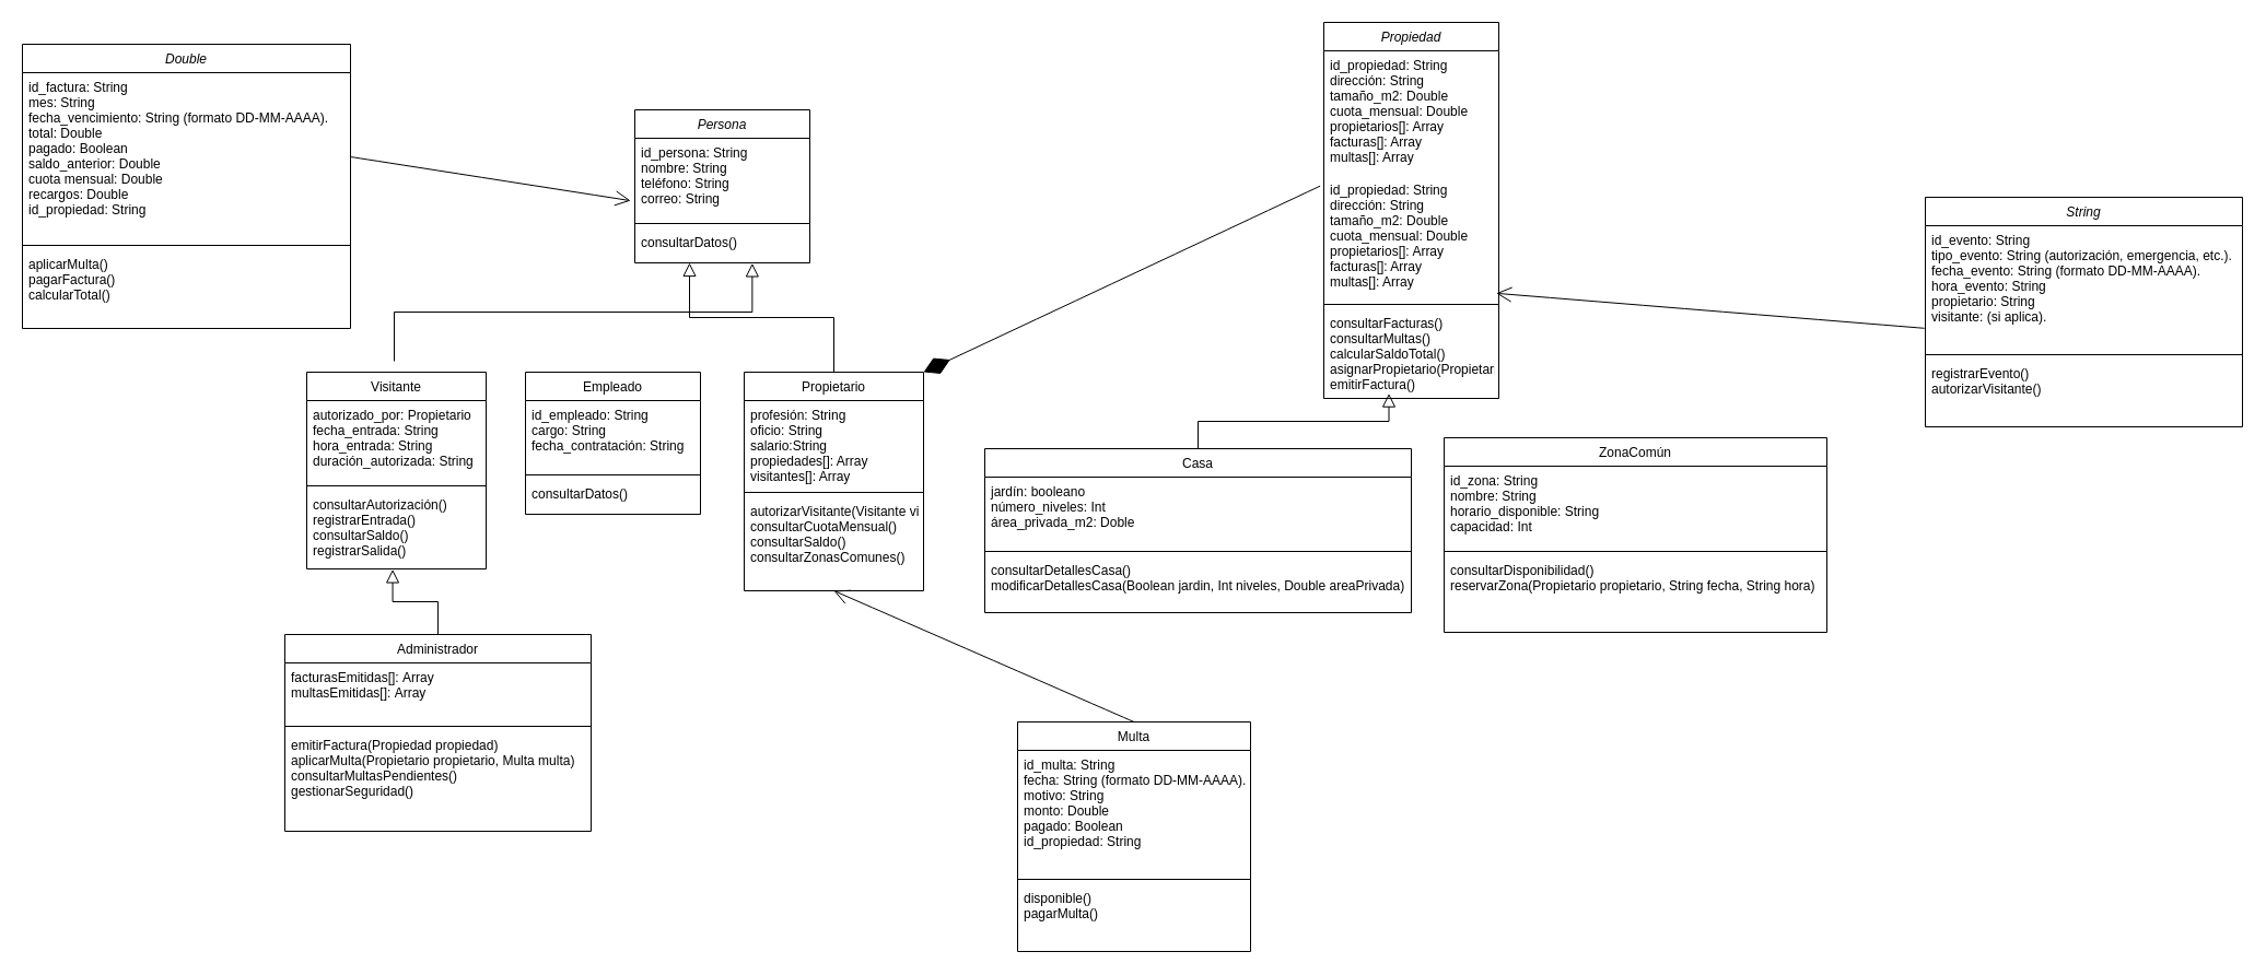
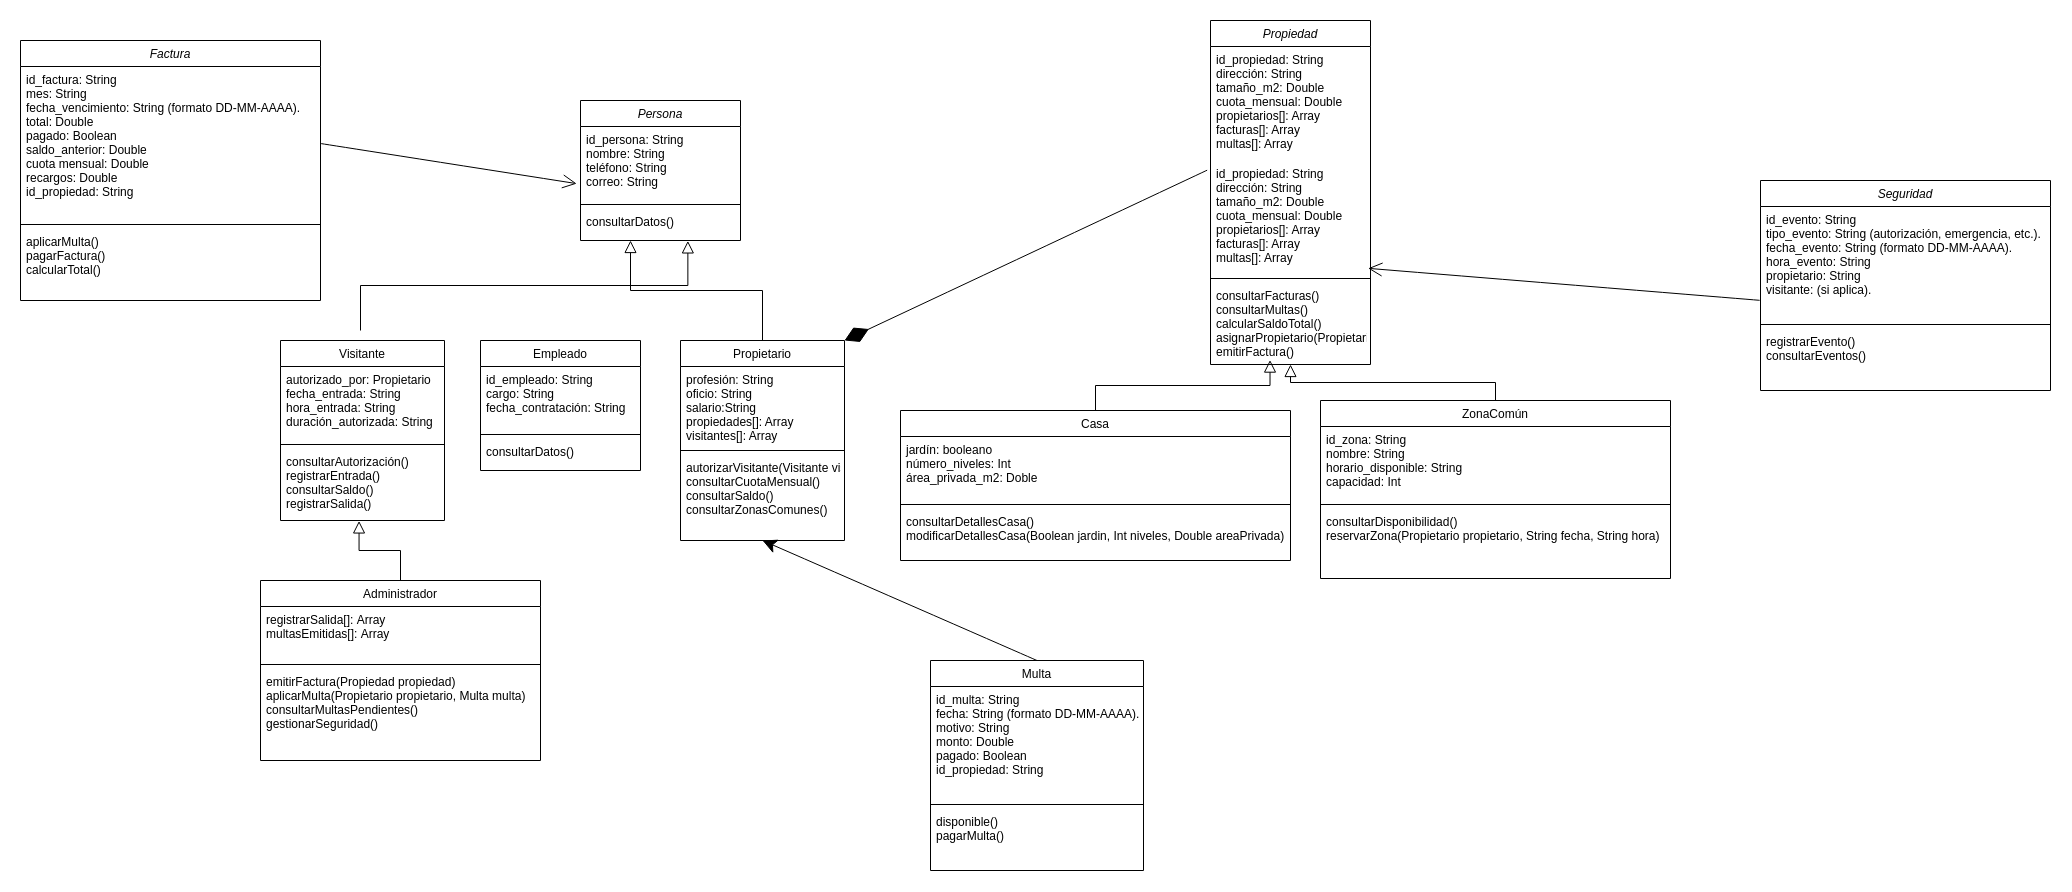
- <mxCell id="30" value="Double" style="swimlane;fontStyle=2;align=center;verticalAlign=top;childLayout=stackLayout;horizontal=1;startSize=26;horizontalStack=0;resizeParent=1;resizeLast=0;collapsible=1;marginBottom=0;rounded=0;shadow=0;strokeWidth=1;" parent="1" vertex="1"><mxGeometry x="20" y="40" width="300" height="260" as="geometry"><mxRectangle x="230" y="140" width="160" height="26" as="alternateBounds" /></mxGeometry></mxCell>
+ <mxCell id="30" value="Factura" style="swimlane;fontStyle=2;align=center;verticalAlign=top;childLayout=stackLayout;horizontal=1;startSize=26;horizontalStack=0;resizeParent=1;resizeLast=0;collapsible=1;marginBottom=0;rounded=0;shadow=0;strokeWidth=1;" parent="1" vertex="1"><mxGeometry x="20" y="40" width="300" height="260" as="geometry"><mxRectangle x="230" y="140" width="160" height="26" as="alternateBounds" /></mxGeometry></mxCell>
- <mxCell id="46" value="String" style="swimlane;fontStyle=2;align=center;verticalAlign=top;childLayout=stackLayout;horizontal=1;startSize=26;horizontalStack=0;resizeParent=1;resizeLast=0;collapsible=1;marginBottom=0;rounded=0;shadow=0;strokeWidth=1;" parent="1" vertex="1"><mxGeometry x="1760" y="180" width="290" height="210" as="geometry"><mxRectangle x="230" y="140" width="160" height="26" as="alternateBounds" /></mxGeometry></mxCell>
+ <mxCell id="46" value="Seguridad" style="swimlane;fontStyle=2;align=center;verticalAlign=top;childLayout=stackLayout;horizontal=1;startSize=26;horizontalStack=0;resizeParent=1;resizeLast=0;collapsible=1;marginBottom=0;rounded=0;shadow=0;strokeWidth=1;" parent="1" vertex="1"><mxGeometry x="1760" y="180" width="290" height="210" as="geometry"><mxRectangle x="230" y="140" width="160" height="26" as="alternateBounds" /></mxGeometry></mxCell>
- <mxCell id="49" value="registrarEvento()&#10;autorizarVisitante()" style="text;align=left;verticalAlign=top;spacingLeft=4;spacingRight=4;overflow=hidden;rotatable=0;points=[[0,0.5],[1,0.5]];portConstraint=eastwest;" parent="46" vertex="1"><mxGeometry y="148" width="290" height="50" as="geometry" /></mxCell>
+ <mxCell id="49" value="registrarEvento()&#10;consultarEventos()" style="text;align=left;verticalAlign=top;spacingLeft=4;spacingRight=4;overflow=hidden;rotatable=0;points=[[0,0.5],[1,0.5]];portConstraint=eastwest;" parent="46" vertex="1"><mxGeometry y="148" width="290" height="50" as="geometry" /></mxCell>
+ <mxCell id="29" value="" style="endArrow=block;endSize=10;endFill=0;shadow=0;strokeWidth=1;rounded=0;curved=0;edgeStyle=elbowEdgeStyle;elbow=vertical;" parent="1" source="25" target="15" edge="1"><mxGeometry width="160" relative="1" as="geometry"><mxPoint x="1050" y="353" as="sourcePoint" /><mxPoint x="1150" y="251" as="targetPoint" /></mxGeometry></mxCell>
- <mxCell id="54" value="" style="endArrow=open;endFill=1;endSize=12;html=1;rounded=0;fontSize=12;curved=1;exitX=0.5;exitY=0;exitDx=0;exitDy=0;entryX=0.5;entryY=1;entryDx=0;entryDy=0;" edge="1" parent="1" source="34" target="10"><mxGeometry width="160" relative="1" as="geometry"><mxPoint x="1200" y="700" as="sourcePoint" /><mxPoint x="1360" y="700" as="targetPoint" /></mxGeometry></mxCell>
+ <mxCell id="54" value="" style="endArrow=classic;endFill=1;endSize=12;html=1;rounded=0;fontSize=12;curved=1;exitX=0.5;exitY=0;exitDx=0;exitDy=0;entryX=0.5;entryY=1;entryDx=0;entryDy=0;" edge="1" parent="1" source="34" target="10"><mxGeometry width="160" relative="1" as="geometry"><mxPoint x="1200" y="700" as="sourcePoint" /><mxPoint x="1360" y="700" as="targetPoint" /></mxGeometry></mxCell>
- <mxCell id="43" value="facturasEmitidas[]: Array &#10;multasEmitidas[]: Array &#10;&#10;" style="text;align=left;verticalAlign=top;spacingLeft=4;spacingRight=4;overflow=hidden;rotatable=0;points=[[0,0.5],[1,0.5]];portConstraint=eastwest;" parent="42" vertex="1"><mxGeometry y="26" width="280" height="54" as="geometry" /></mxCell>
+ <mxCell id="43" value="registrarSalida[]: Array &#10;multasEmitidas[]: Array &#10;&#10;" style="text;align=left;verticalAlign=top;spacingLeft=4;spacingRight=4;overflow=hidden;rotatable=0;points=[[0,0.5],[1,0.5]];portConstraint=eastwest;" parent="42" vertex="1"><mxGeometry y="26" width="280" height="54" as="geometry" /></mxCell>
